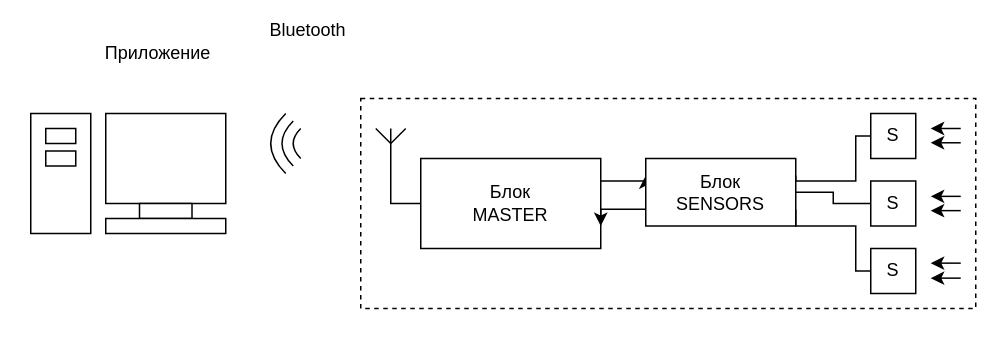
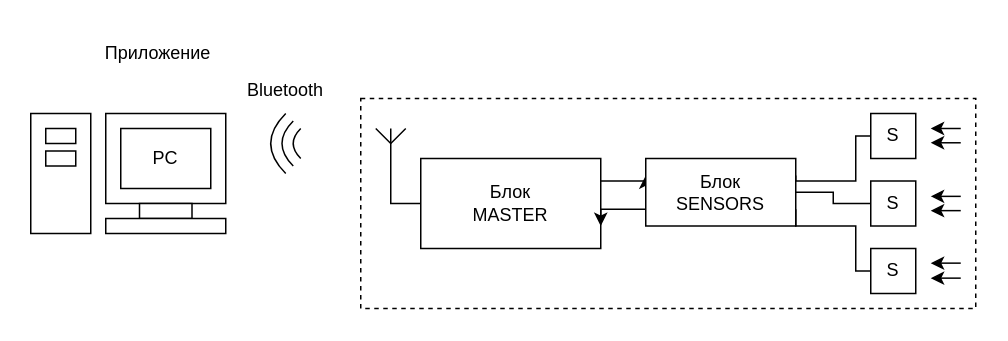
- <mxCell id="9" value="Bluetooth" style="text;html=1;strokeColor=none;fillColor=none;align=center;verticalAlign=middle;whiteSpace=wrap;rounded=0;" vertex="1" parent="1"><mxGeometry x="175" y="5" width="60" height="30" as="geometry" /></mxCell>
+ <mxCell id="9" value="Bluetooth" style="text;html=1;strokeColor=none;fillColor=none;align=center;verticalAlign=middle;whiteSpace=wrap;rounded=0;" vertex="1" parent="1"><mxGeometry x="160" y="45" width="60" height="30" as="geometry" /></mxCell>
+ <mxCell id="16" value="PC" style="rounded=0;whiteSpace=wrap;html=1;" vertex="1" parent="14"><mxGeometry x="60" y="10" width="60" height="40" as="geometry" /></mxCell>
